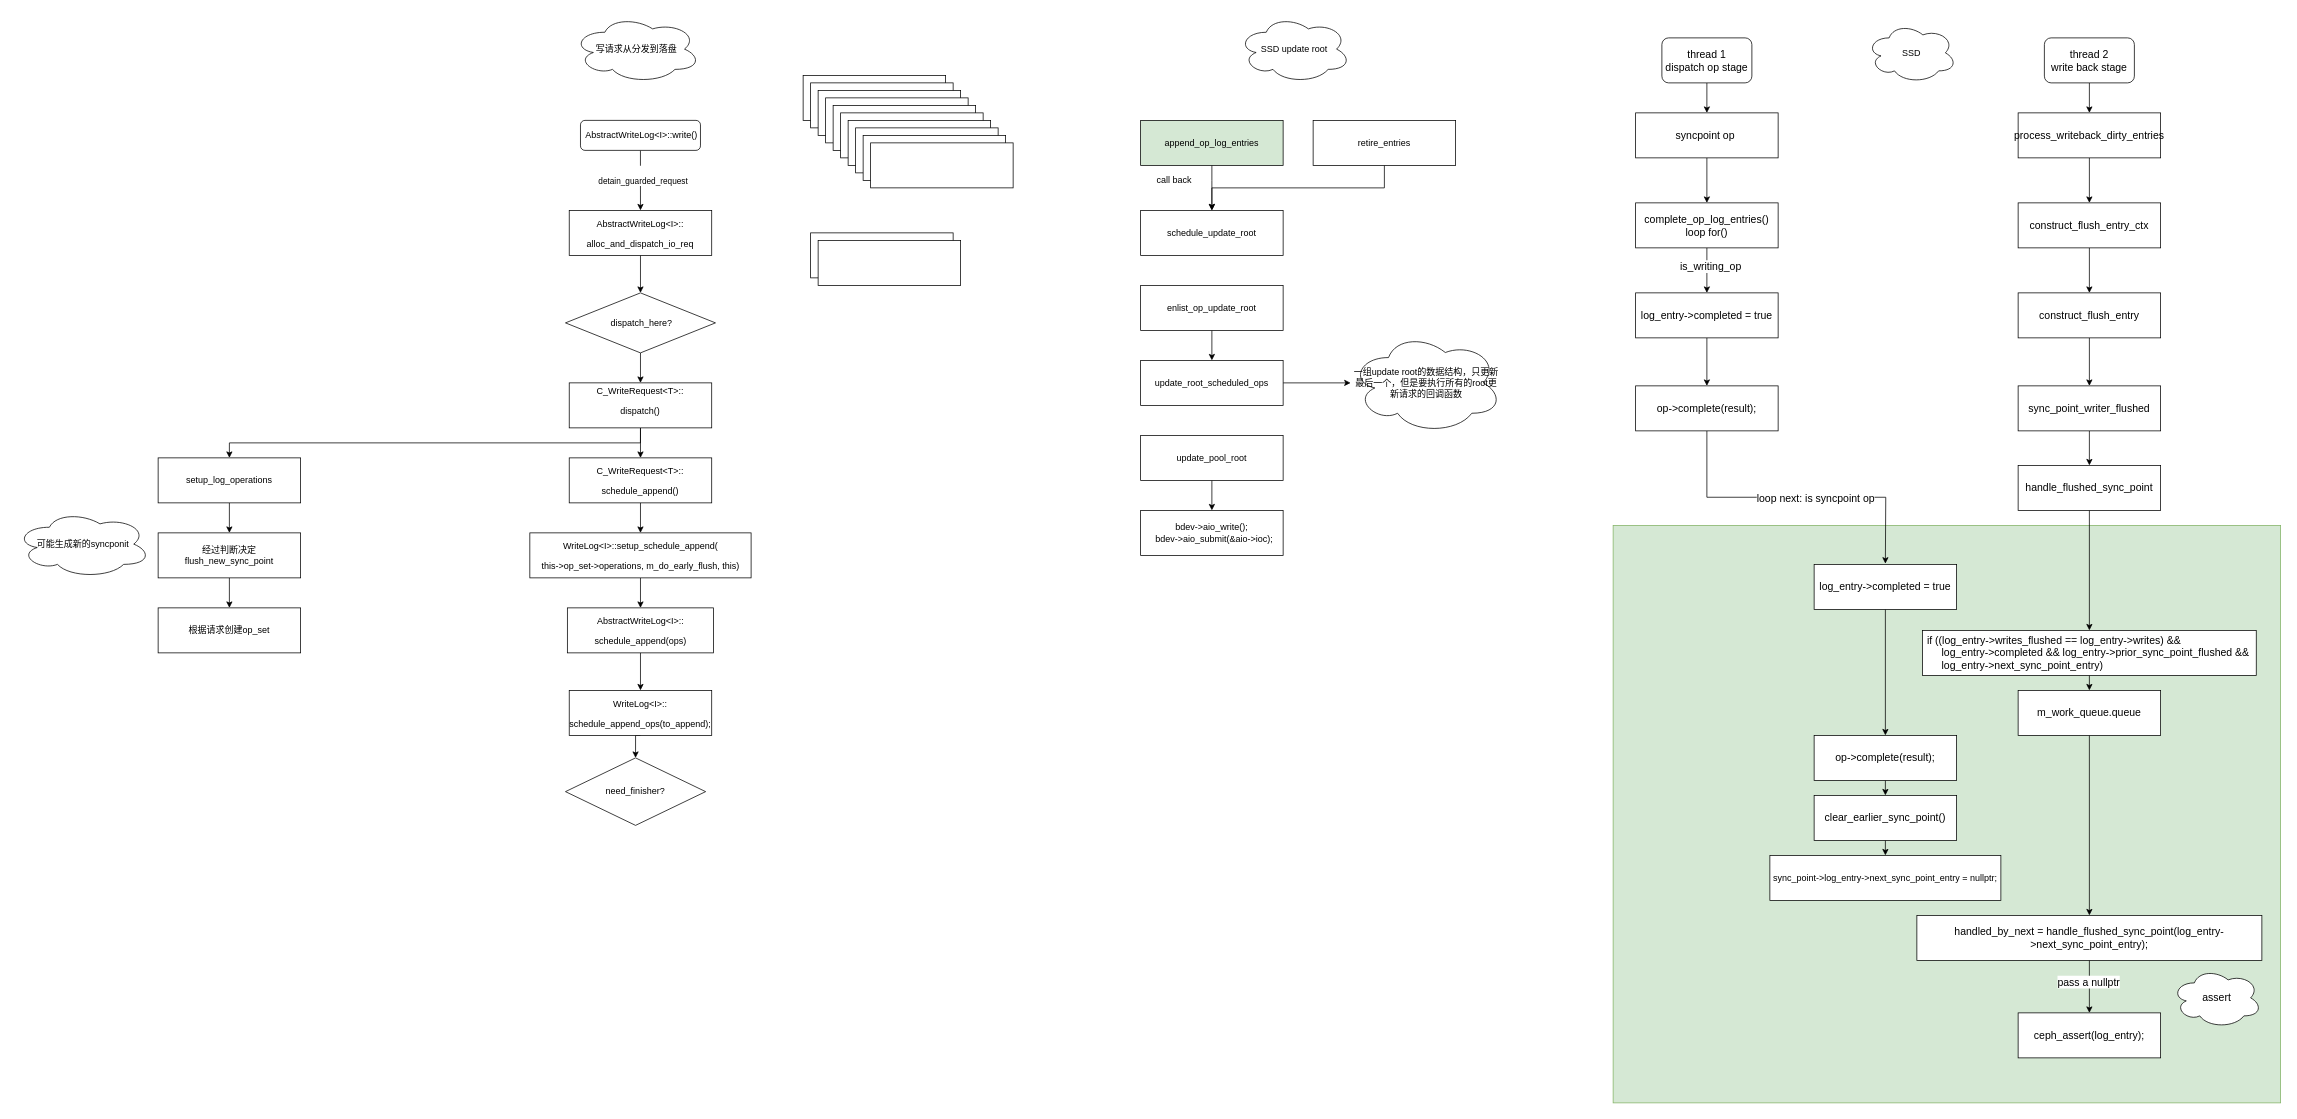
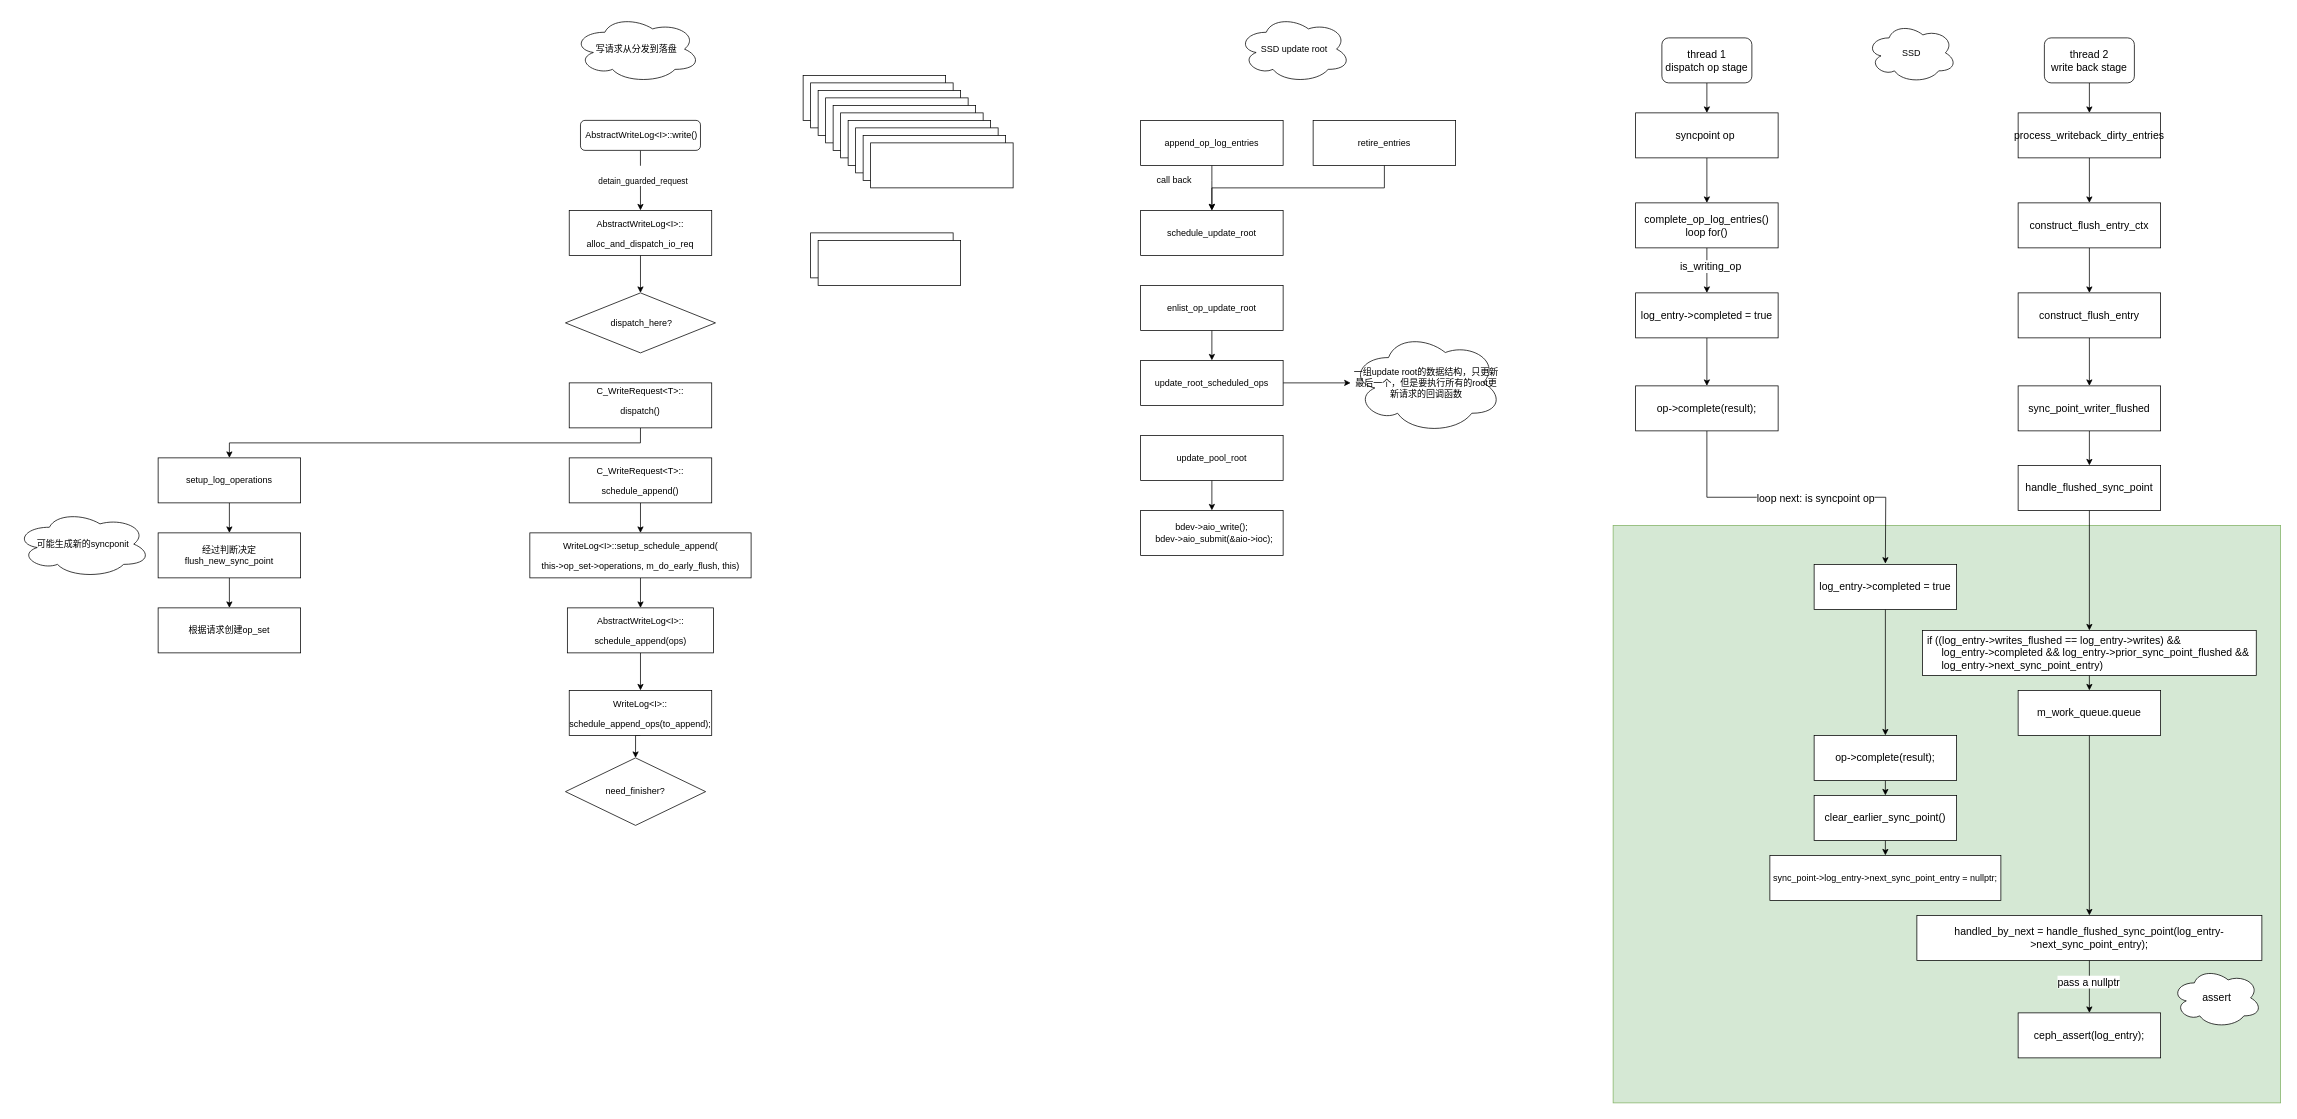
- <mxCell id="33" value="append_op_log_entries" style="rounded=0;whiteSpace=wrap;html=1;fillColor=#d5e8d4;" parent="1" vertex="1"><mxGeometry x="1520" y="160" width="190" height="60" as="geometry" /></mxCell>
+ <mxCell id="33" value="append_op_log_entries" style="rounded=0;whiteSpace=wrap;html=1;" parent="1" vertex="1"><mxGeometry x="1520" y="160" width="190" height="60" as="geometry" /></mxCell>
- <mxCell id="8" style="edgeStyle=orthogonalEdgeStyle;rounded=0;orthogonalLoop=1;jettySize=auto;html=1;exitX=0.5;exitY=1;exitDx=0;exitDy=0;entryX=0.5;entryY=0;entryDx=0;entryDy=0;" parent="1" source="9" target="22" edge="1"><mxGeometry relative="1" as="geometry" /></mxCell>
- <mxCell id="20" style="edgeStyle=orthogonalEdgeStyle;rounded=0;orthogonalLoop=1;jettySize=auto;html=1;exitX=0.5;exitY=1;exitDx=0;exitDy=0;entryX=0.5;entryY=0;entryDx=0;entryDy=0;" parent="1" source="22" target="19" edge="1"><mxGeometry relative="1" as="geometry" /></mxCell>
